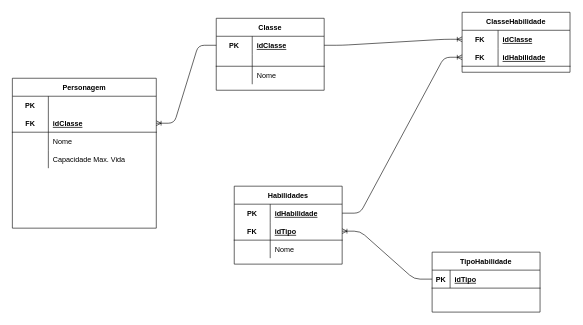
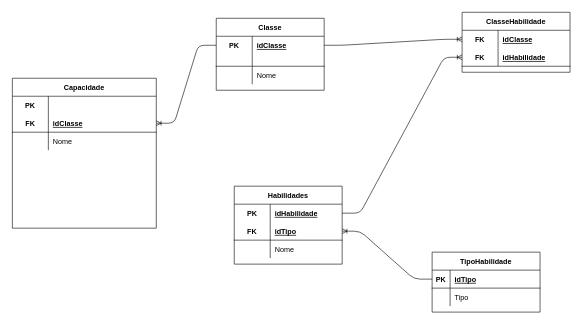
- <mxCell id="2" value="Personagem" style="shape=table;startSize=30;container=1;collapsible=1;childLayout=tableLayout;fixedRows=1;rowLines=0;fontStyle=1;align=center;resizeLast=1;" parent="1" vertex="1"><mxGeometry x="20" y="130" width="240" height="250" as="geometry" /></mxCell>
+ <mxCell id="2" value="Capacidade" style="shape=table;startSize=30;container=1;collapsible=1;childLayout=tableLayout;fixedRows=1;rowLines=0;fontStyle=1;align=center;resizeLast=1;" parent="1" vertex="1"><mxGeometry x="20" y="130" width="240" height="250" as="geometry" /></mxCell>
- <mxCell id="13" value="Capacidade Max. Vida" style="shape=partialRectangle;connectable=0;fillColor=none;top=0;left=0;bottom=0;right=0;align=left;spacingLeft=6;overflow=hidden;" parent="11" vertex="1"><mxGeometry x="60" width="180" height="30" as="geometry" /></mxCell>
+ <mxCell id="26" value="Tipo" style="shape=partialRectangle;connectable=0;fillColor=none;top=0;left=0;bottom=0;right=0;align=left;spacingLeft=6;overflow=hidden;" parent="24" vertex="1"><mxGeometry x="30" width="150" height="30" as="geometry" /></mxCell>
